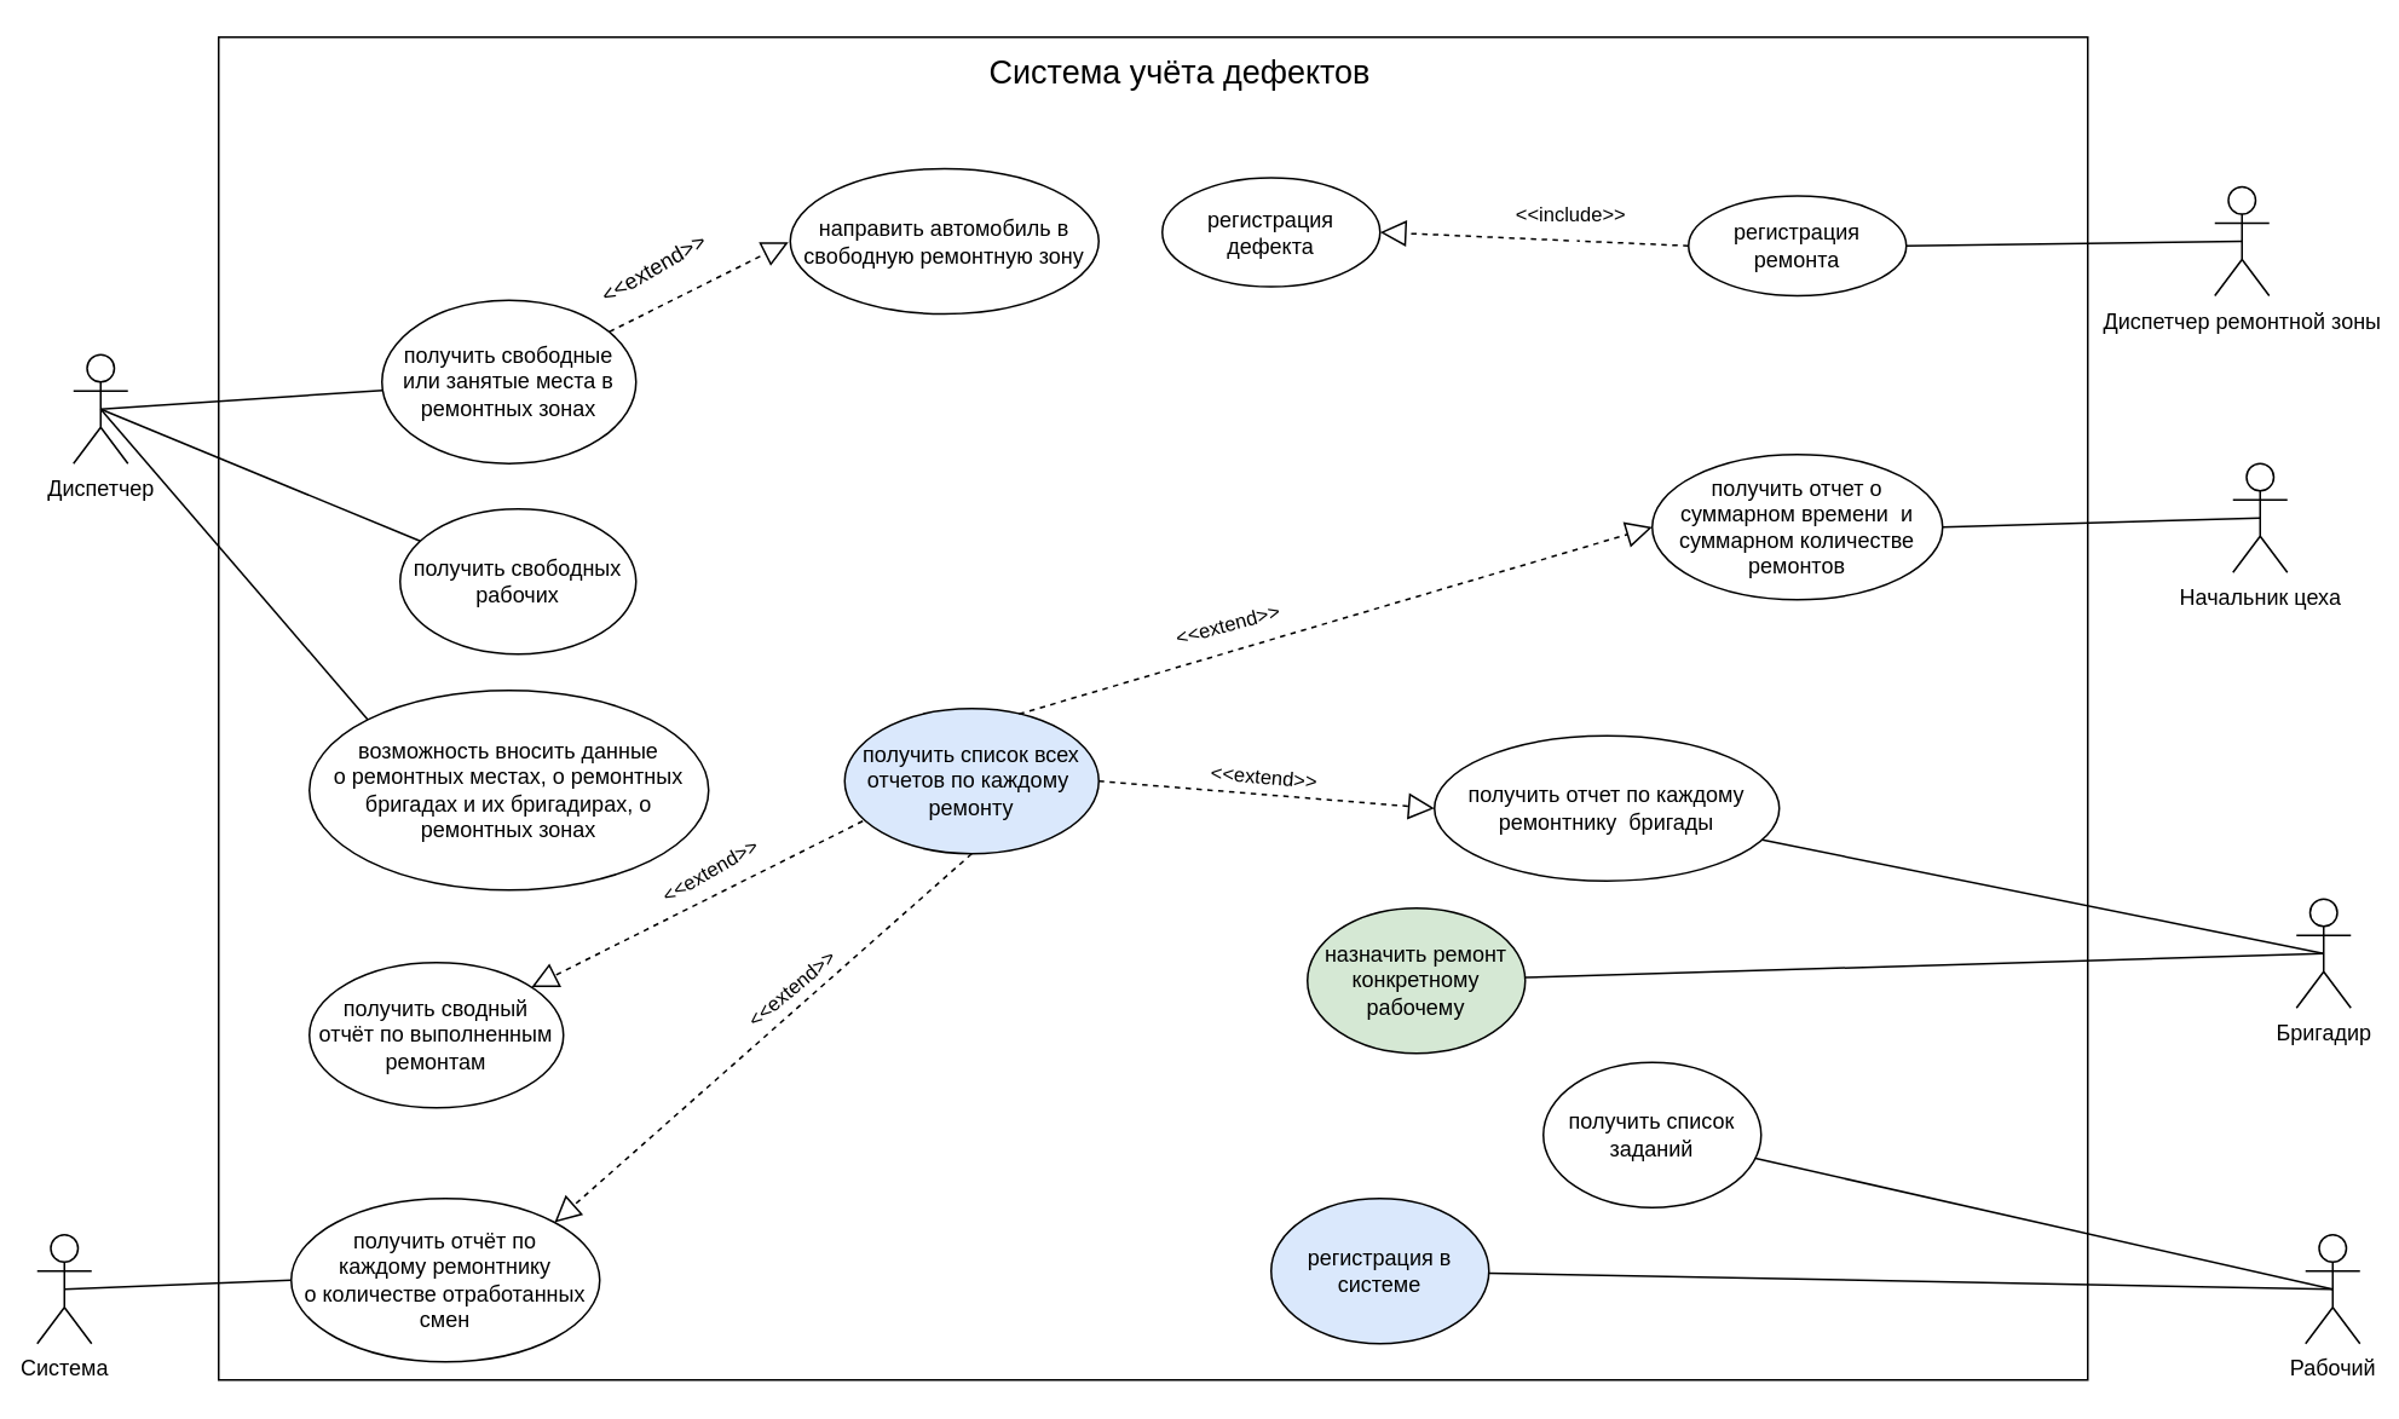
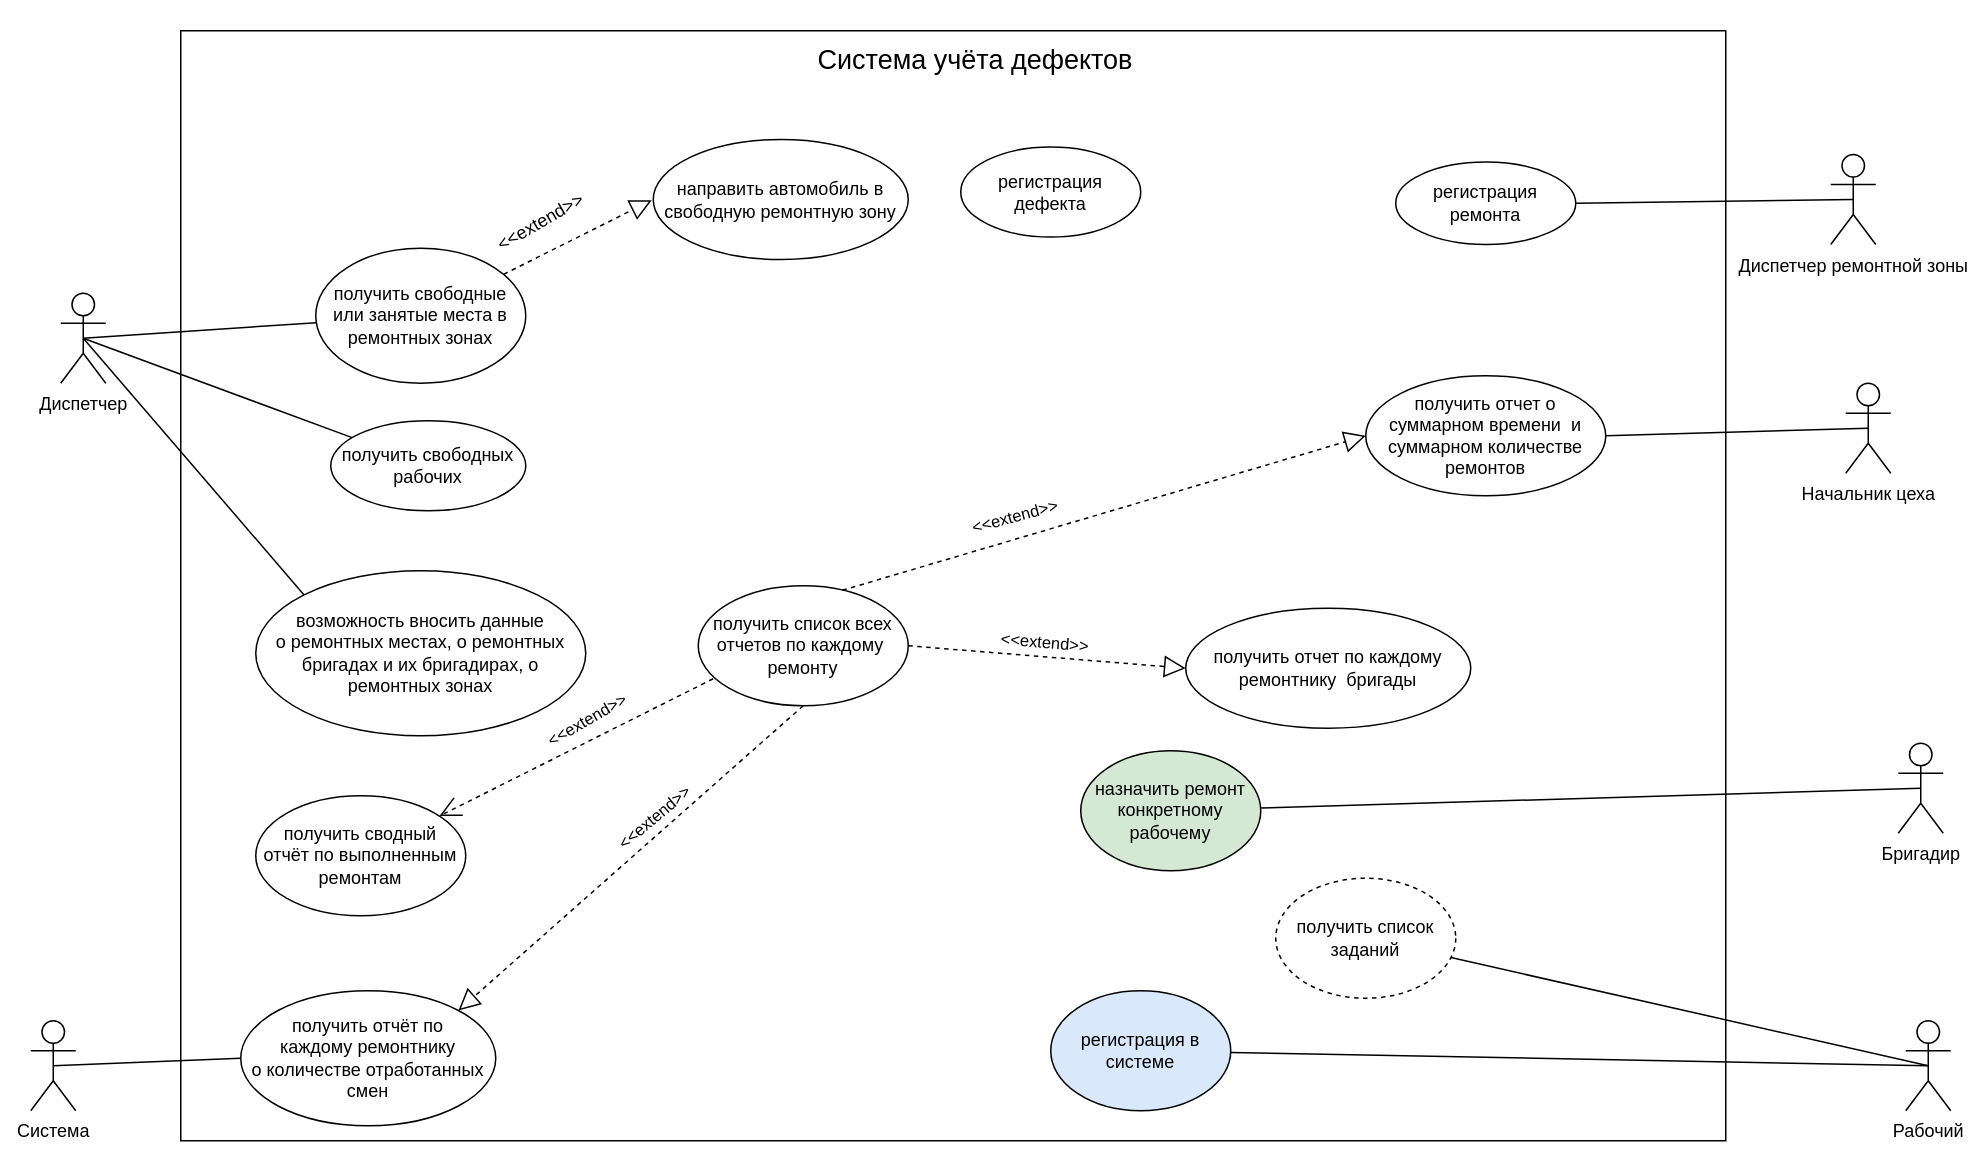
- <mxCell id="32" value="" style="endArrow=block;dashed=1;endFill=0;endSize=12;html=1;exitX=0;exitY=0.5;exitDx=0;exitDy=0;entryX=1;entryY=0.5;entryDx=0;entryDy=0;" edge="1" parent="1" source="31" target="25"><mxGeometry width="160" relative="1" as="geometry"><mxPoint x="790" y="190" as="sourcePoint" /><mxPoint x="640" y="133" as="targetPoint" /></mxGeometry></mxCell>
- <mxCell id="33" value="&amp;nbsp;" style="edgeLabel;html=1;align=center;verticalAlign=middle;resizable=0;points=[];" vertex="1" connectable="0" parent="32"><mxGeometry x="-0.25" relative="1" as="geometry"><mxPoint as="offset" /></mxGeometry></mxCell>
- <mxCell id="34" value="&amp;lt;&amp;lt;include&amp;gt;&amp;gt;" style="edgeLabel;html=1;align=center;verticalAlign=middle;resizable=0;points=[];" vertex="1" connectable="0" parent="32"><mxGeometry x="-0.226" y="1" relative="1" as="geometry"><mxPoint y="-15.22" as="offset" /></mxGeometry></mxCell>
- <mxCell id="11" value="получить свободных рабочих" style="ellipse;whiteSpace=wrap;html=1;" vertex="1" parent="1"><mxGeometry x="220" y="280" width="130" height="80" as="geometry" /></mxCell>
+ <mxCell id="11" value="получить свободных рабочих" style="ellipse;whiteSpace=wrap;html=1;" vertex="1" parent="1"><mxGeometry x="220" y="280" width="130" height="60" as="geometry" /></mxCell>
- <mxCell id="37" value="получить список всех отчетов по каждому&amp;nbsp; ремонту" style="ellipse;whiteSpace=wrap;html=1;fillColor=#dae8fc;" vertex="1" parent="1"><mxGeometry x="465" y="390" width="140" height="80" as="geometry" /></mxCell>
+ <mxCell id="37" value="получить список всех отчетов по каждому&amp;nbsp; ремонту" style="ellipse;whiteSpace=wrap;html=1;" vertex="1" parent="1"><mxGeometry x="465" y="390" width="140" height="80" as="geometry" /></mxCell>
- <mxCell id="42" value="" style="endArrow=none;html=1;exitX=0.5;exitY=0.5;exitDx=0;exitDy=0;exitPerimeter=0;" edge="1" parent="1" source="27" target="29"><mxGeometry width="50" height="50" relative="1" as="geometry"><mxPoint x="810" y="450" as="sourcePoint" /><mxPoint x="1000" y="540" as="targetPoint" /></mxGeometry></mxCell>
- <mxCell id="46" value="" style="endArrow=block;dashed=1;endFill=0;endSize=12;html=1;exitX=0.071;exitY=0.775;exitDx=0;exitDy=0;exitPerimeter=0;" edge="1" parent="1" source="37" target="20"><mxGeometry width="160" relative="1" as="geometry"><mxPoint x="500" y="560" as="sourcePoint" /><mxPoint x="660" y="560" as="targetPoint" /></mxGeometry></mxCell>
+ <mxCell id="46" value="" style="endArrow=open;dashed=1;endFill=0;endSize=12;html=1;exitX=0.071;exitY=0.775;exitDx=0;exitDy=0;exitPerimeter=0;" edge="1" parent="1" source="37" target="20"><mxGeometry width="160" relative="1" as="geometry"><mxPoint x="500" y="560" as="sourcePoint" /><mxPoint x="660" y="560" as="targetPoint" /></mxGeometry></mxCell>
- <mxCell id="5" value="получить список заданий" style="ellipse;whiteSpace=wrap;html=1;" vertex="1" parent="1"><mxGeometry x="850" y="585" width="120" height="80" as="geometry" /></mxCell>
+ <mxCell id="5" value="получить список заданий" style="ellipse;whiteSpace=wrap;html=1;dashed=1;" vertex="1" parent="1"><mxGeometry x="850" y="585" width="120" height="80" as="geometry" /></mxCell>
